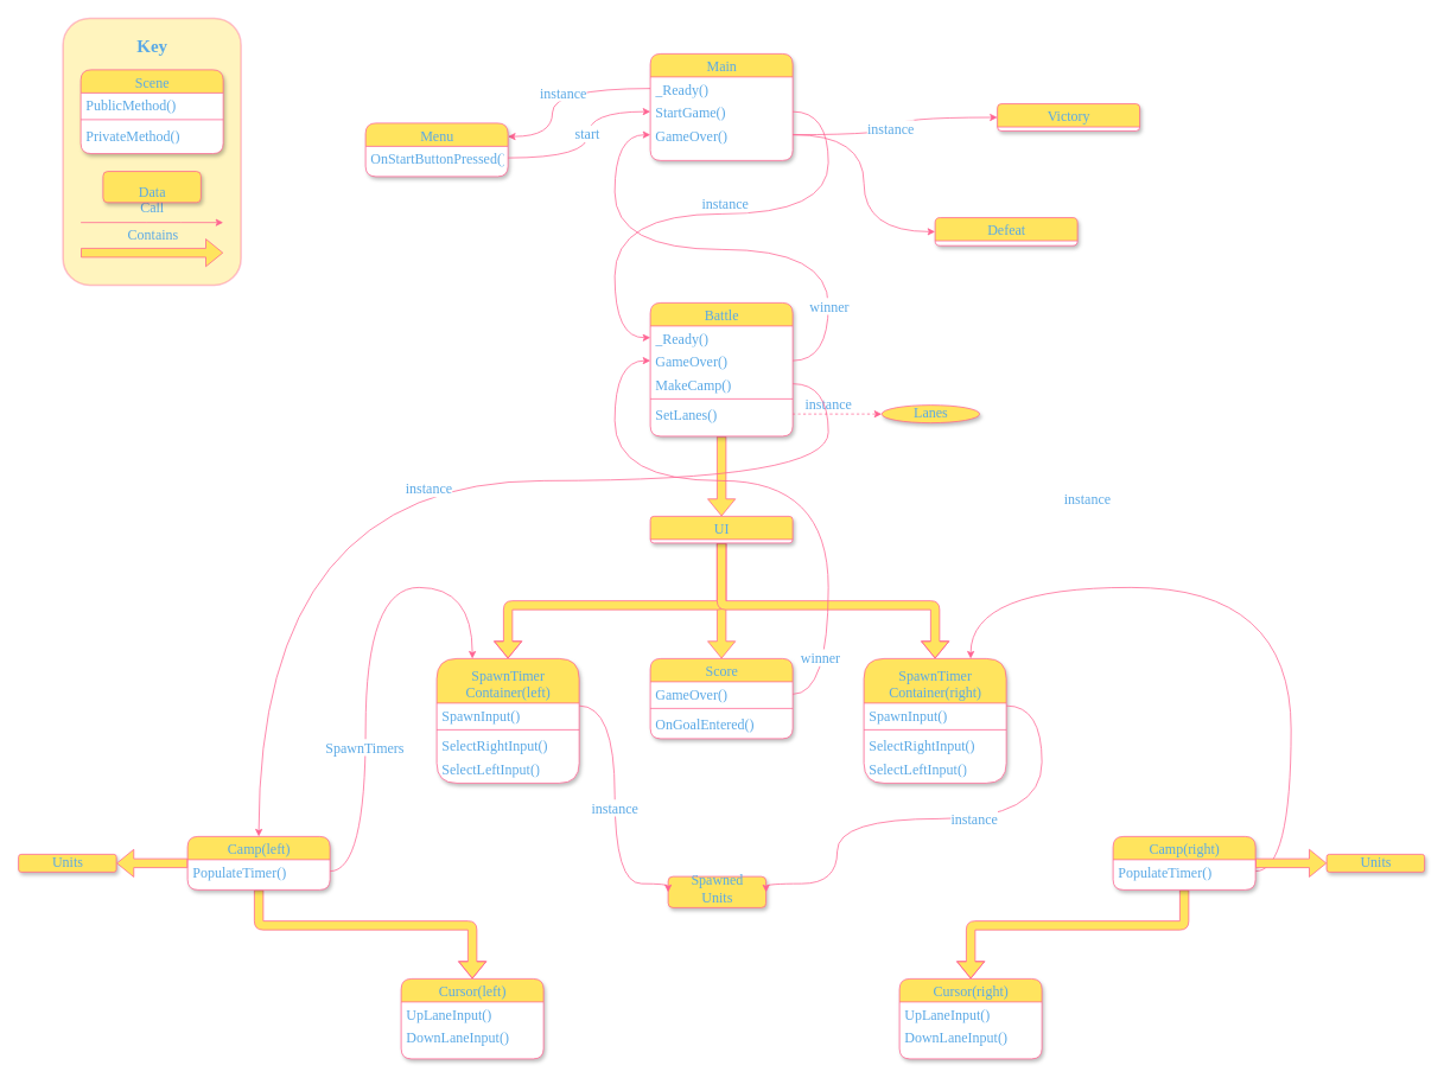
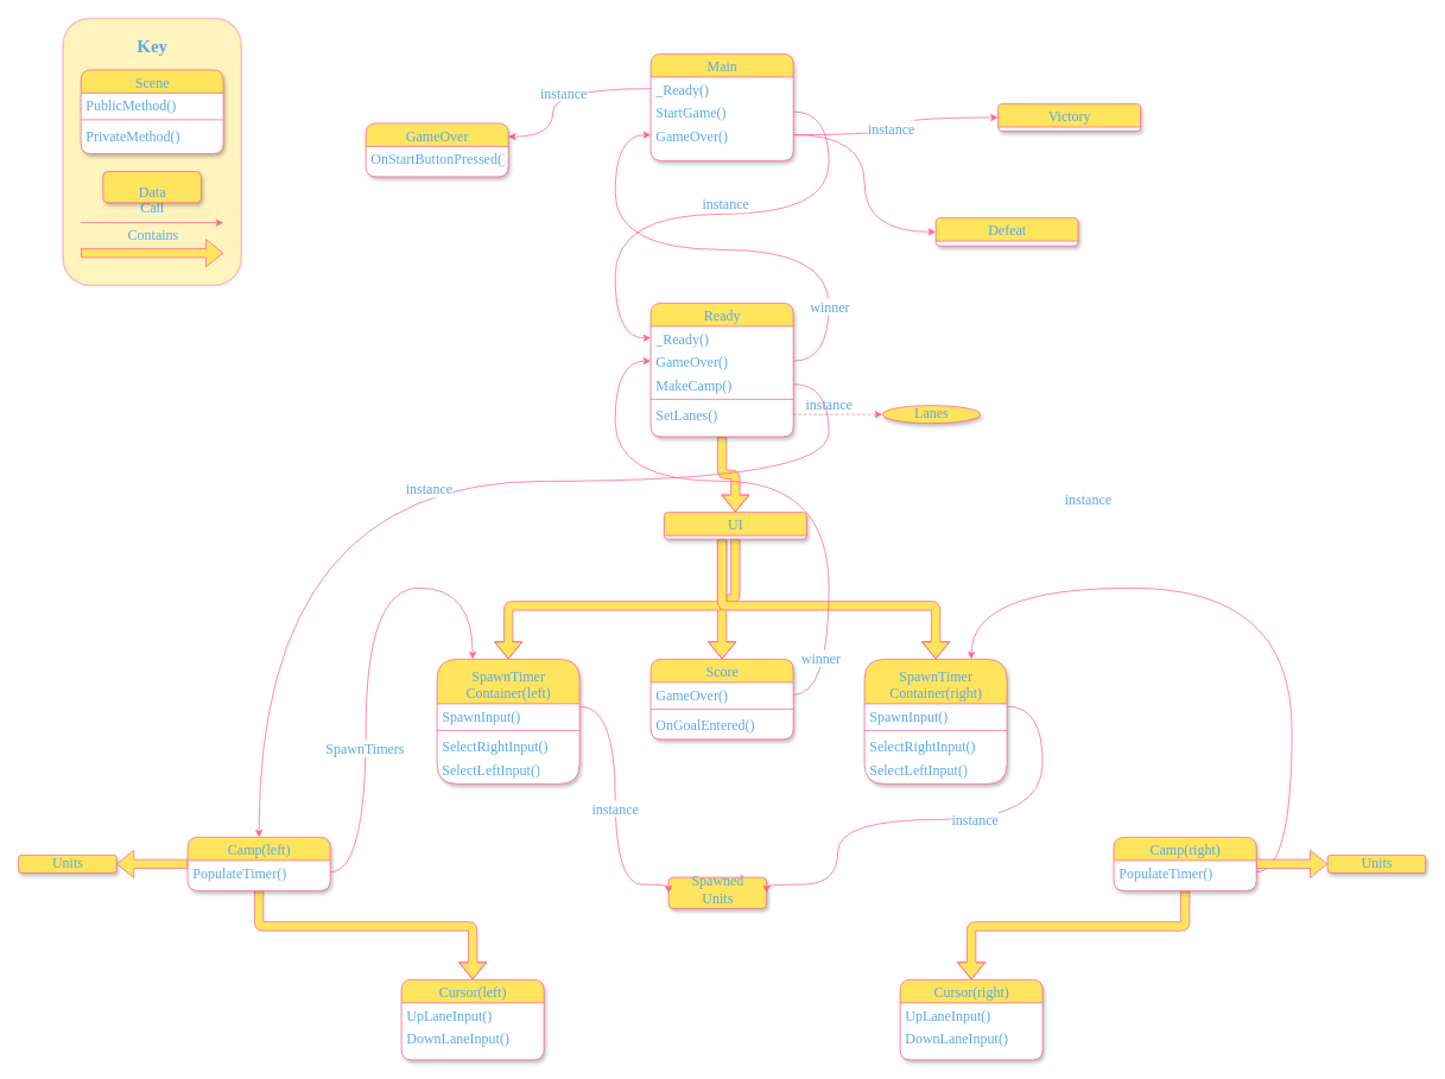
- <mxCell id="9" value="Menu" style="swimlane;html=1;fontStyle=0;childLayout=stackLayout;horizontal=1;startSize=26;fillColor=#FFE45E;horizontalStack=0;resizeParent=1;resizeLast=0;collapsible=1;marginBottom=0;swimlaneFillColor=#ffffff;align=center;shadow=1;comic=0;labelBackgroundColor=none;strokeWidth=1;fontFamily=Comfortaa;fontSize=16;rounded=1;strokeColor=#FF6392;fontColor=#5AA9E6;verticalAlign=bottom;" parent="1" vertex="1"><mxGeometry x="410" y="138" width="160" height="60" as="geometry"><mxRectangle x="150" y="118" width="70" height="26" as="alternateBounds" /></mxGeometry></mxCell>
+ <mxCell id="9" value="GameOver" style="swimlane;html=1;fontStyle=0;childLayout=stackLayout;horizontal=1;startSize=26;fillColor=#FFE45E;horizontalStack=0;resizeParent=1;resizeLast=0;collapsible=1;marginBottom=0;swimlaneFillColor=#ffffff;align=center;shadow=1;comic=0;labelBackgroundColor=none;strokeWidth=1;fontFamily=Comfortaa;fontSize=16;rounded=1;strokeColor=#FF6392;fontColor=#5AA9E6;verticalAlign=bottom;" parent="1" vertex="1"><mxGeometry x="410" y="138" width="160" height="60" as="geometry"><mxRectangle x="150" y="118" width="70" height="26" as="alternateBounds" /></mxGeometry></mxCell>
- <mxCell id="11" style="edgeStyle=orthogonalEdgeStyle;orthogonalLoop=1;jettySize=auto;html=1;entryX=0;entryY=0.5;entryDx=0;entryDy=0;strokeColor=#FF6392;fontFamily=Comfortaa;curved=1;rounded=1;fontColor=#5AA9E6;horizontal=1;verticalAlign=bottom;fontSize=16;" parent="1" source="10" target="7" edge="1"><mxGeometry relative="1" as="geometry"><Array as="points"><mxPoint x="660" y="177" /><mxPoint x="660" y="125" /></Array></mxGeometry></mxCell>
- <mxCell id="12" value="start" style="edgeLabel;html=1;align=center;verticalAlign=bottom;resizable=0;points=[];fontFamily=Comfortaa;rounded=1;fontColor=#5AA9E6;horizontal=1;fontSize=16;" parent="11" vertex="1" connectable="0"><mxGeometry y="2" relative="1" as="geometry"><mxPoint as="offset" /></mxGeometry></mxCell>
- <mxCell id="16" value="Battle" style="swimlane;html=1;fontStyle=0;childLayout=stackLayout;horizontal=1;startSize=26;fillColor=#FFE45E;horizontalStack=0;resizeParent=1;resizeLast=0;collapsible=1;marginBottom=0;swimlaneFillColor=#ffffff;align=center;shadow=1;comic=0;labelBackgroundColor=none;strokeWidth=1;fontFamily=Comfortaa;fontSize=16;rounded=1;strokeColor=#FF6392;fontColor=#5AA9E6;verticalAlign=bottom;" parent="1" vertex="1"><mxGeometry x="730" y="340" width="160" height="150" as="geometry" /></mxCell>
+ <mxCell id="16" value="Ready" style="swimlane;html=1;fontStyle=0;childLayout=stackLayout;horizontal=1;startSize=26;fillColor=#FFE45E;horizontalStack=0;resizeParent=1;resizeLast=0;collapsible=1;marginBottom=0;swimlaneFillColor=#ffffff;align=center;shadow=1;comic=0;labelBackgroundColor=none;strokeWidth=1;fontFamily=Comfortaa;fontSize=16;rounded=1;strokeColor=#FF6392;fontColor=#5AA9E6;verticalAlign=bottom;" parent="1" vertex="1"><mxGeometry x="730" y="340" width="160" height="150" as="geometry" /></mxCell>
- <mxCell id="27" value="UI" style="swimlane;html=1;fontStyle=0;childLayout=stackLayout;horizontal=1;startSize=26;fillColor=#FFE45E;horizontalStack=0;resizeParent=1;resizeLast=0;collapsible=1;marginBottom=0;swimlaneFillColor=#ffffff;align=center;shadow=1;comic=0;labelBackgroundColor=none;strokeWidth=1;fontFamily=Comfortaa;fontSize=16;rounded=1;strokeColor=#FF6392;fontColor=#5AA9E6;glass=0;verticalAlign=bottom;" parent="1" vertex="1"><mxGeometry x="730" y="580" width="160" height="30" as="geometry" /></mxCell>
+ <mxCell id="27" value="UI" style="swimlane;html=1;fontStyle=0;childLayout=stackLayout;horizontal=1;startSize=26;fillColor=#FFE45E;horizontalStack=0;resizeParent=1;resizeLast=0;collapsible=1;marginBottom=0;swimlaneFillColor=#ffffff;align=center;shadow=1;comic=0;labelBackgroundColor=none;strokeWidth=1;fontFamily=Comfortaa;fontSize=16;rounded=1;strokeColor=#FF6392;fontColor=#5AA9E6;glass=0;verticalAlign=bottom;" parent="1" vertex="1"><mxGeometry x="745" y="575" width="160" height="30" as="geometry" /></mxCell>
